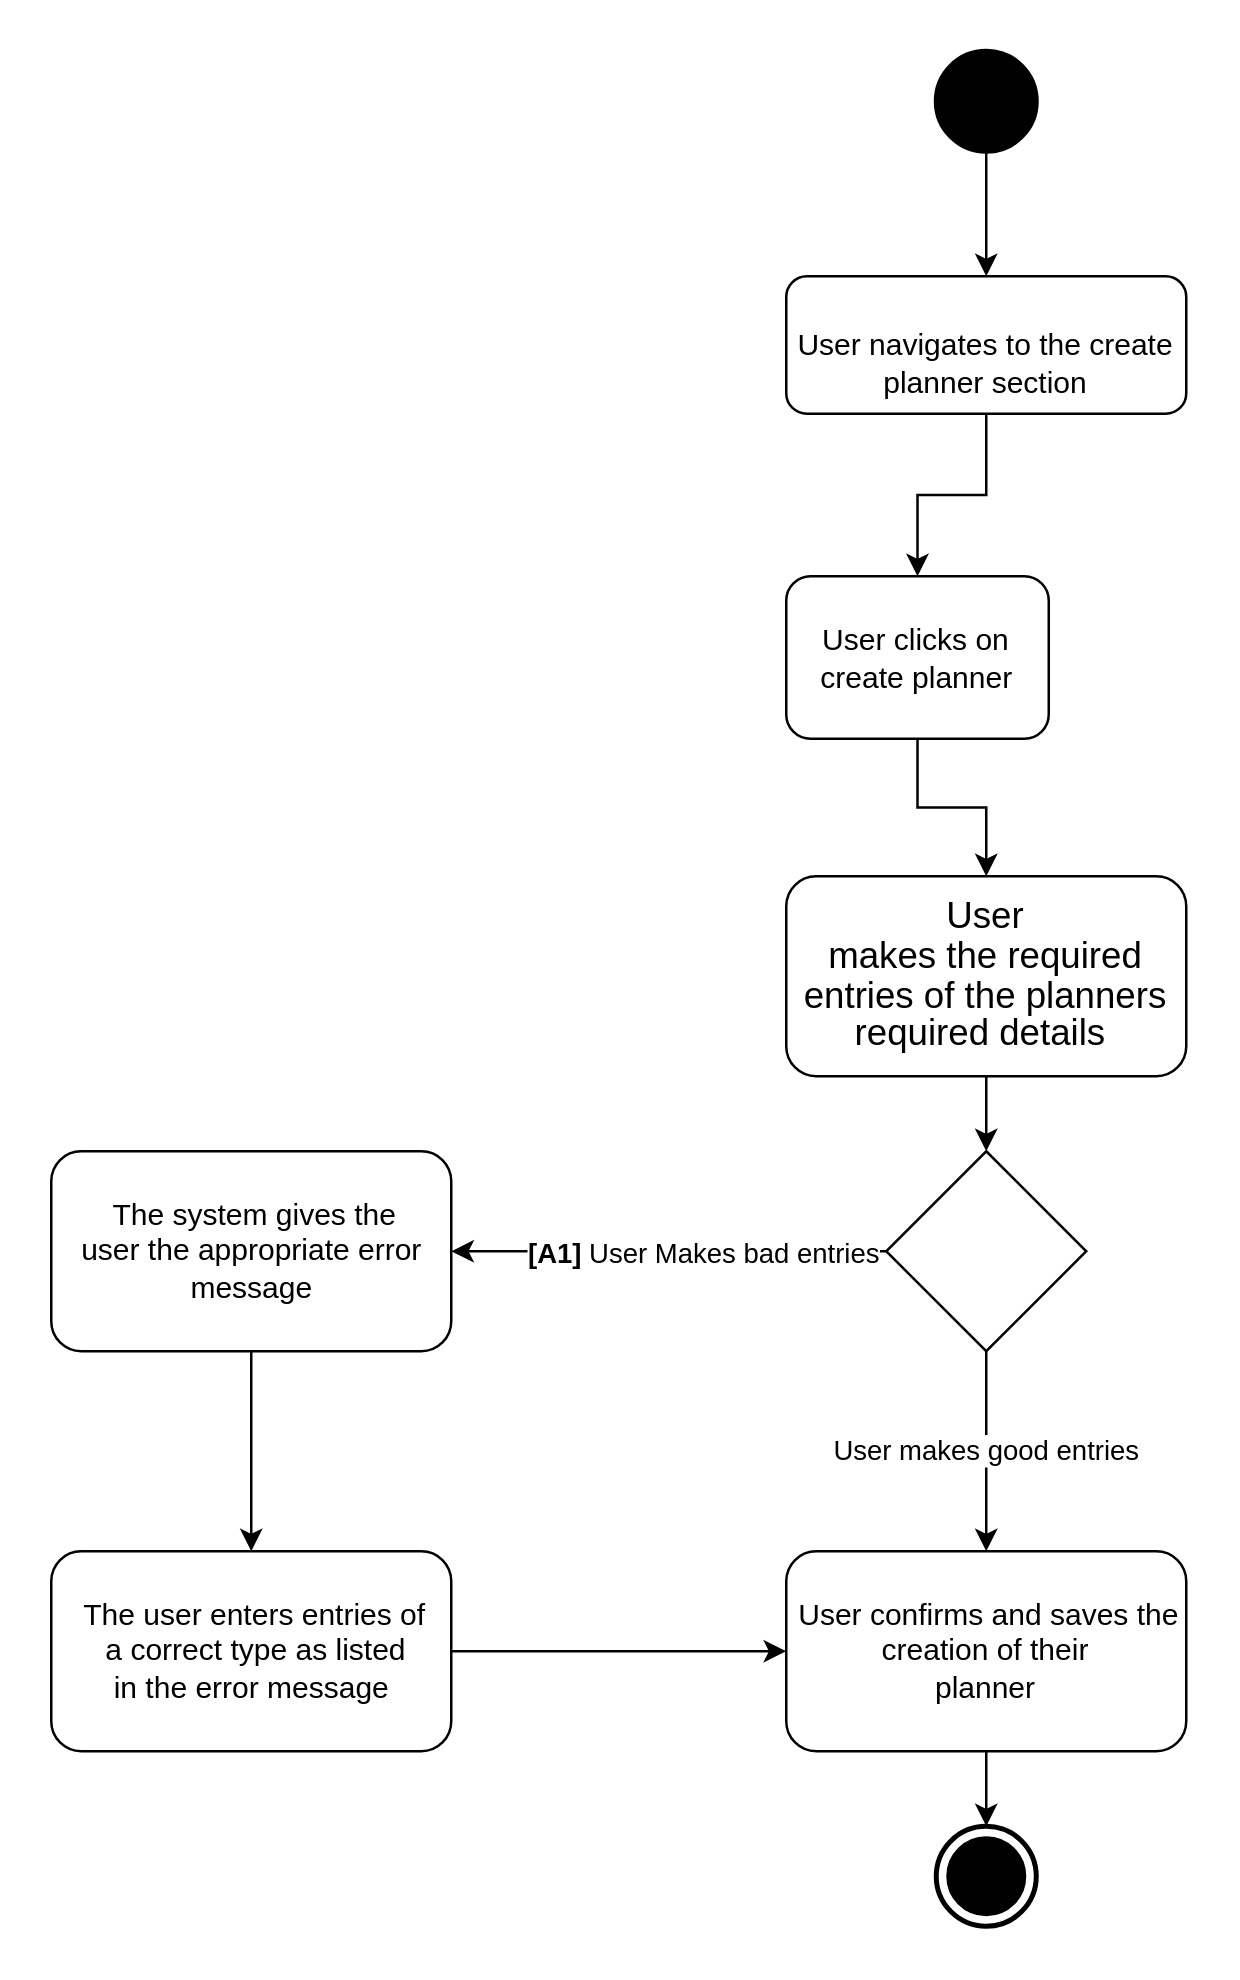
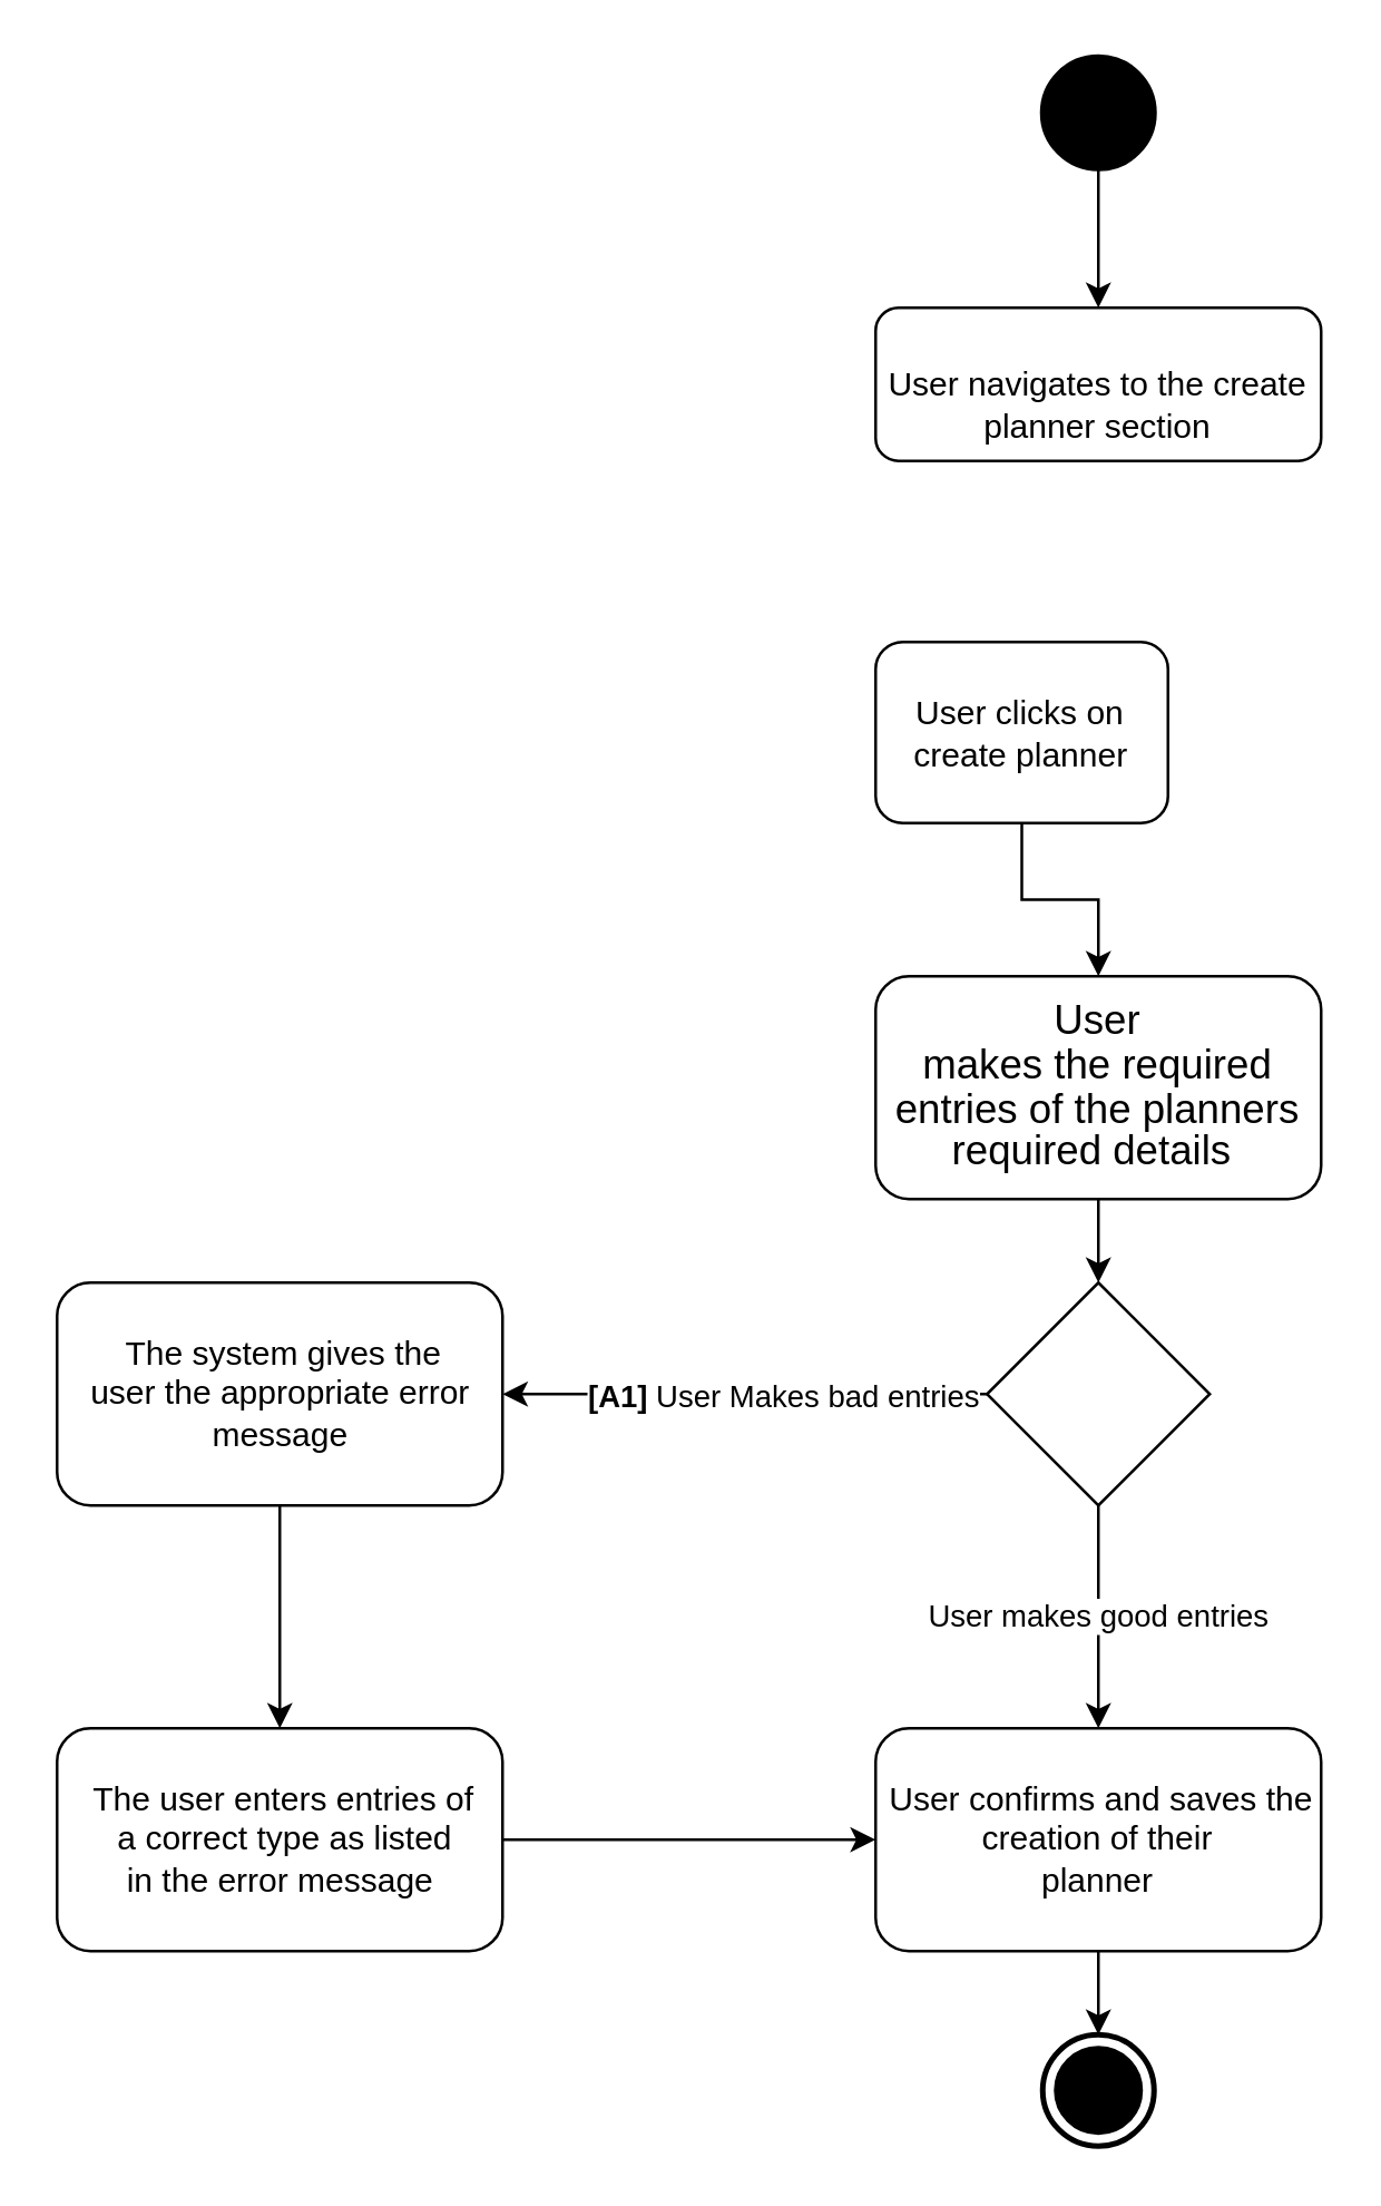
- <mxCell id="19" style="edgeStyle=orthogonalEdgeStyle;rounded=0;orthogonalLoop=1;jettySize=auto;html=1;entryX=0.5;entryY=0;entryDx=0;entryDy=0;" edge="1" parent="1" source="20" target="10"><mxGeometry relative="1" as="geometry" /></mxCell>
